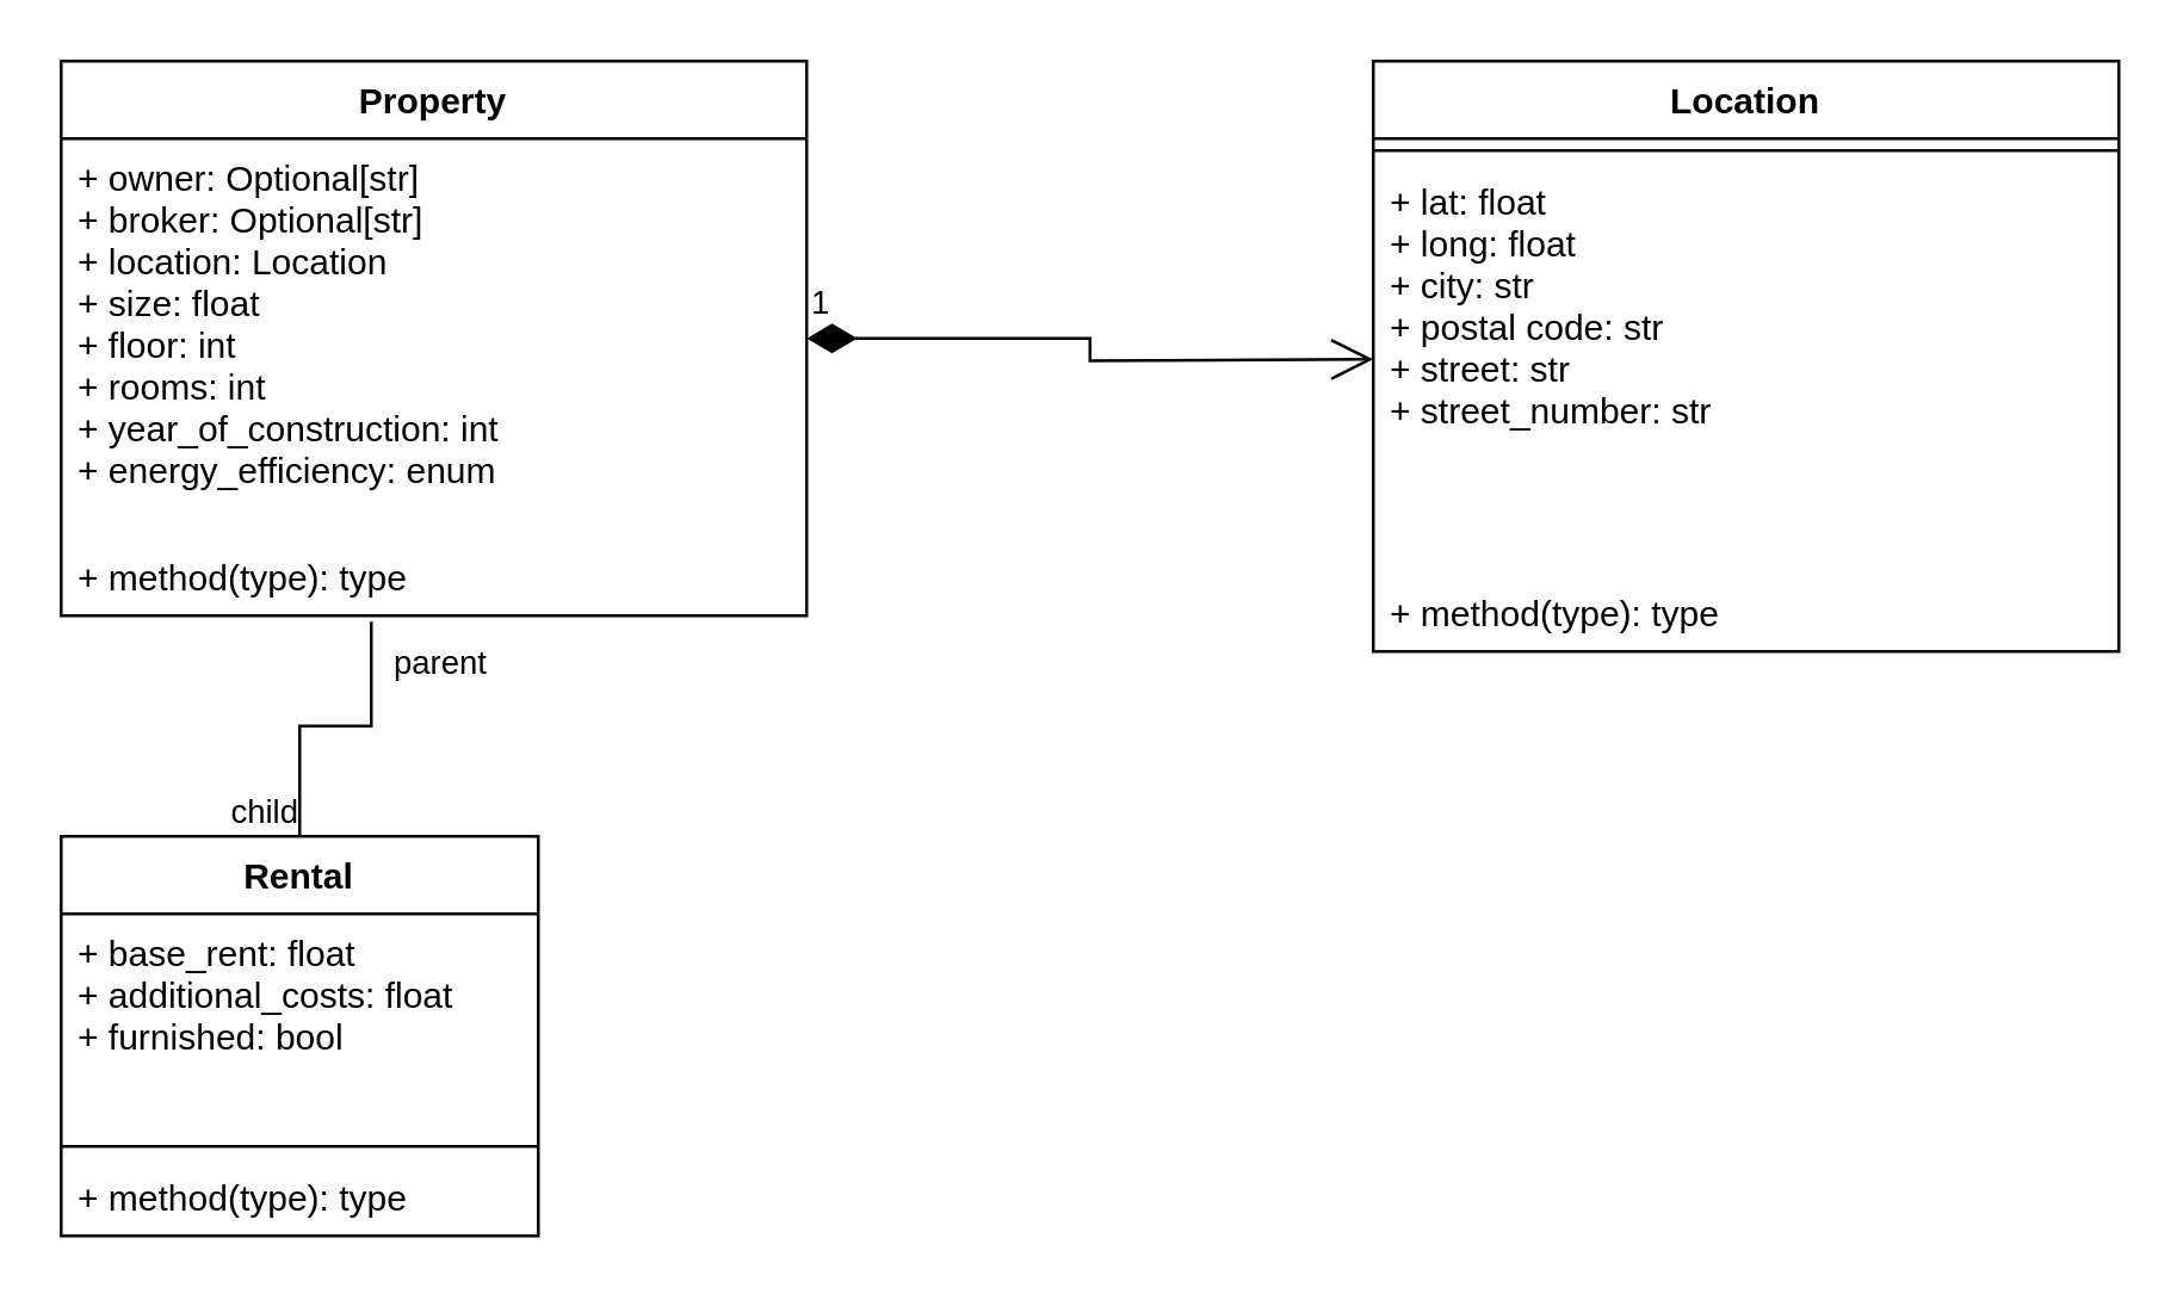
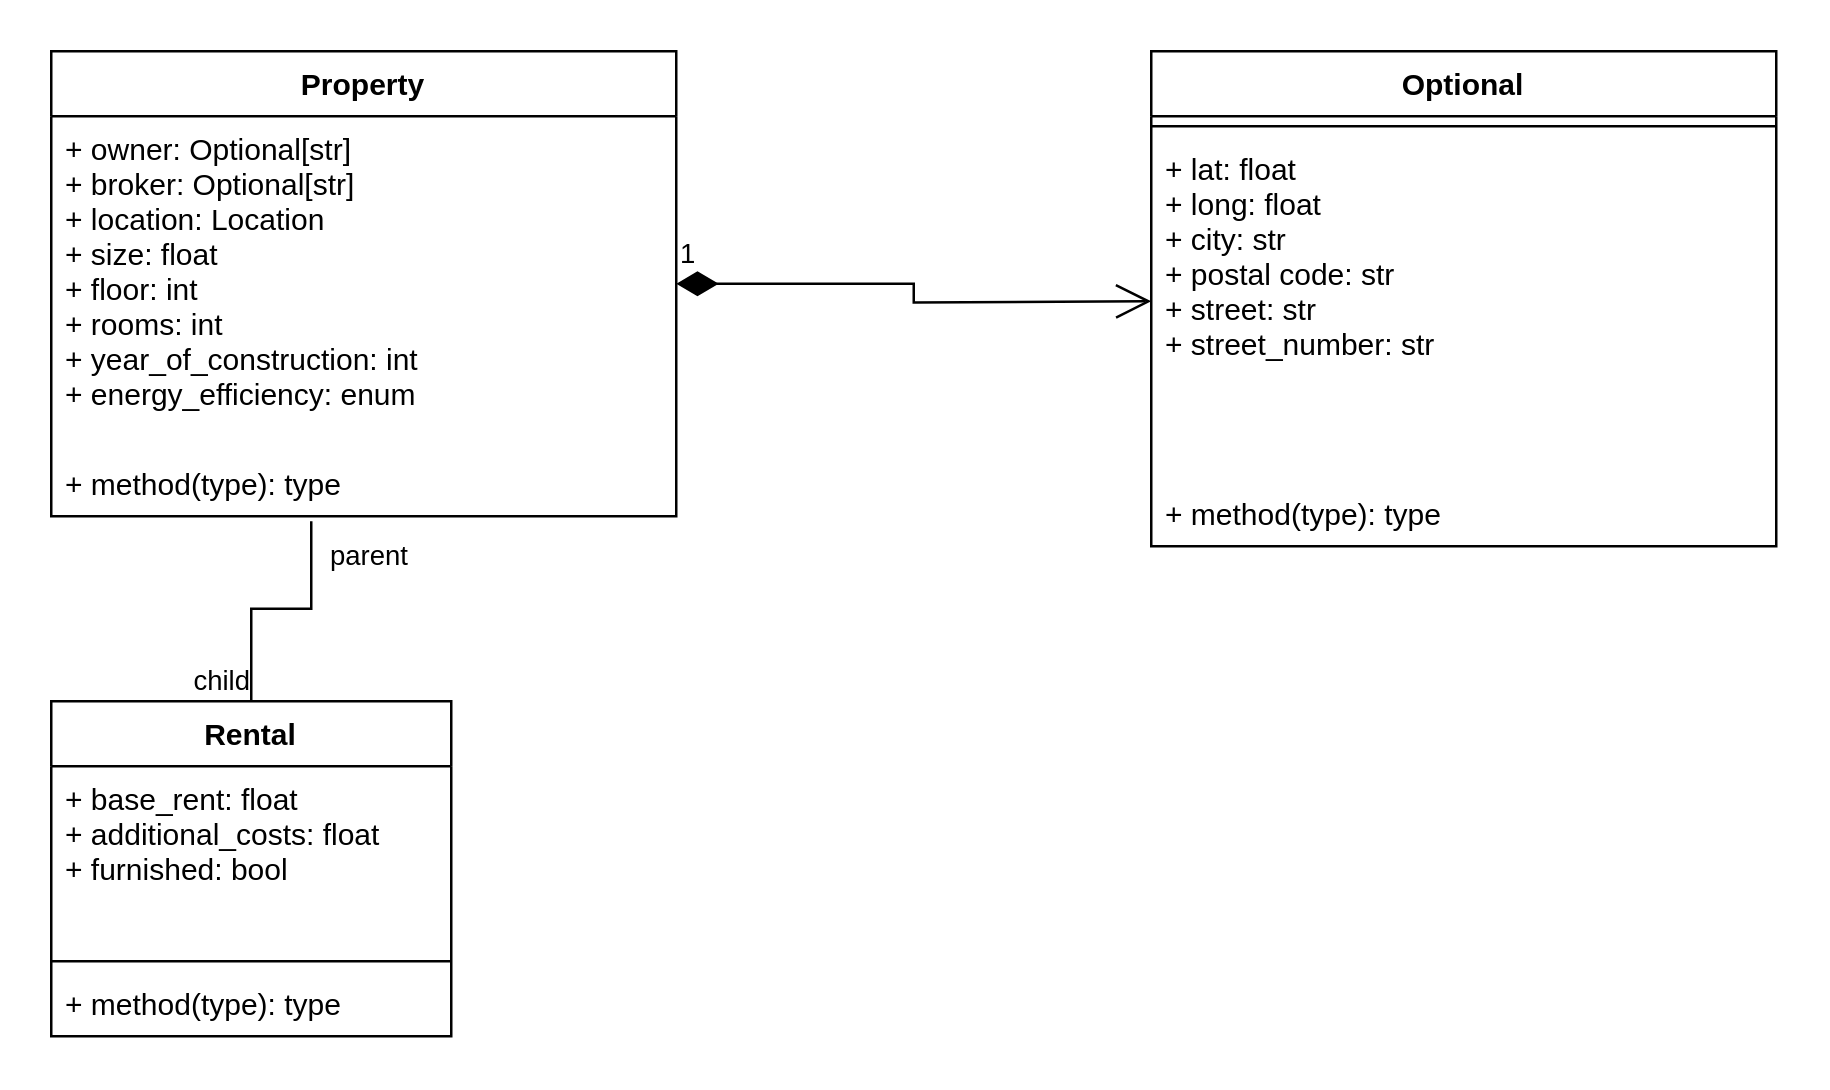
- <mxCell id="6" value="Location" style="swimlane;fontStyle=1;align=center;verticalAlign=top;childLayout=stackLayout;horizontal=1;startSize=26;horizontalStack=0;resizeParent=1;resizeParentMax=0;resizeLast=0;collapsible=1;marginBottom=0;" vertex="1" parent="1"><mxGeometry x="460" y="20" width="250" height="198" as="geometry" /></mxCell>
+ <mxCell id="6" value="Optional" style="swimlane;fontStyle=1;align=center;verticalAlign=top;childLayout=stackLayout;horizontal=1;startSize=26;horizontalStack=0;resizeParent=1;resizeParentMax=0;resizeLast=0;collapsible=1;marginBottom=0;" vertex="1" parent="1"><mxGeometry x="460" y="20" width="250" height="198" as="geometry" /></mxCell>
